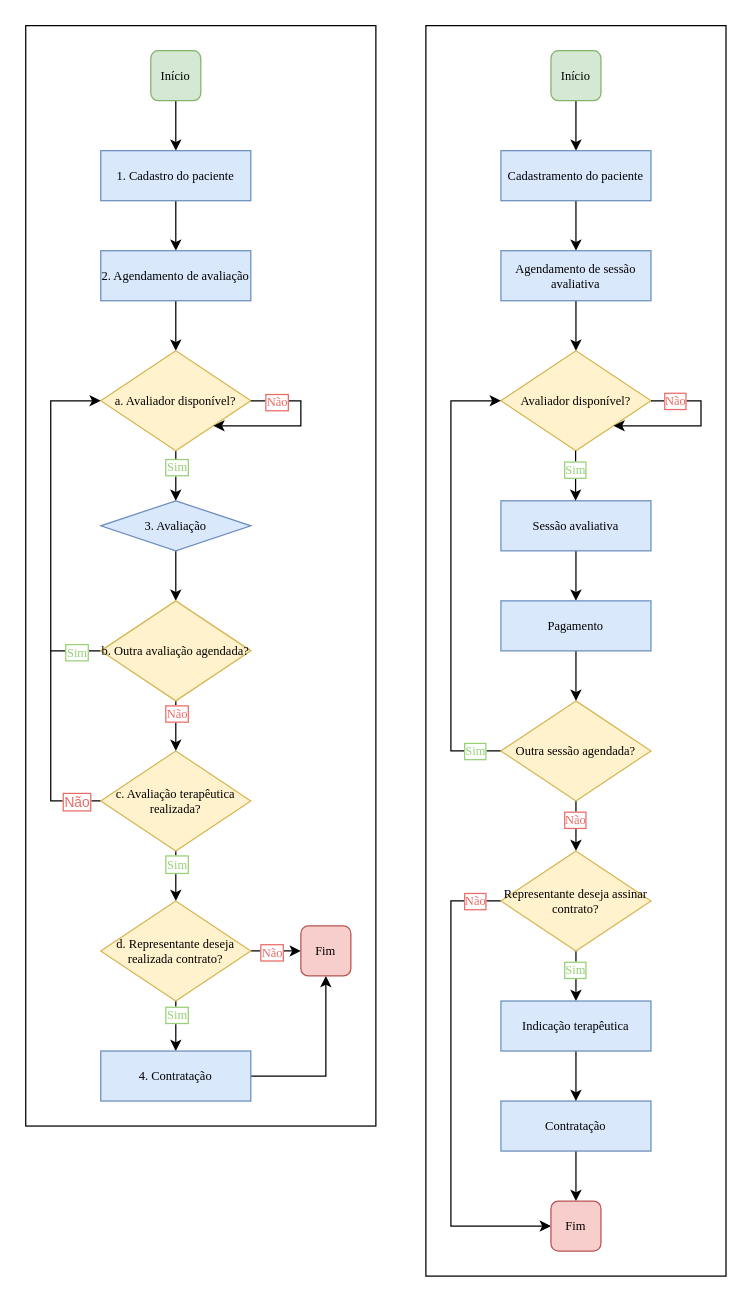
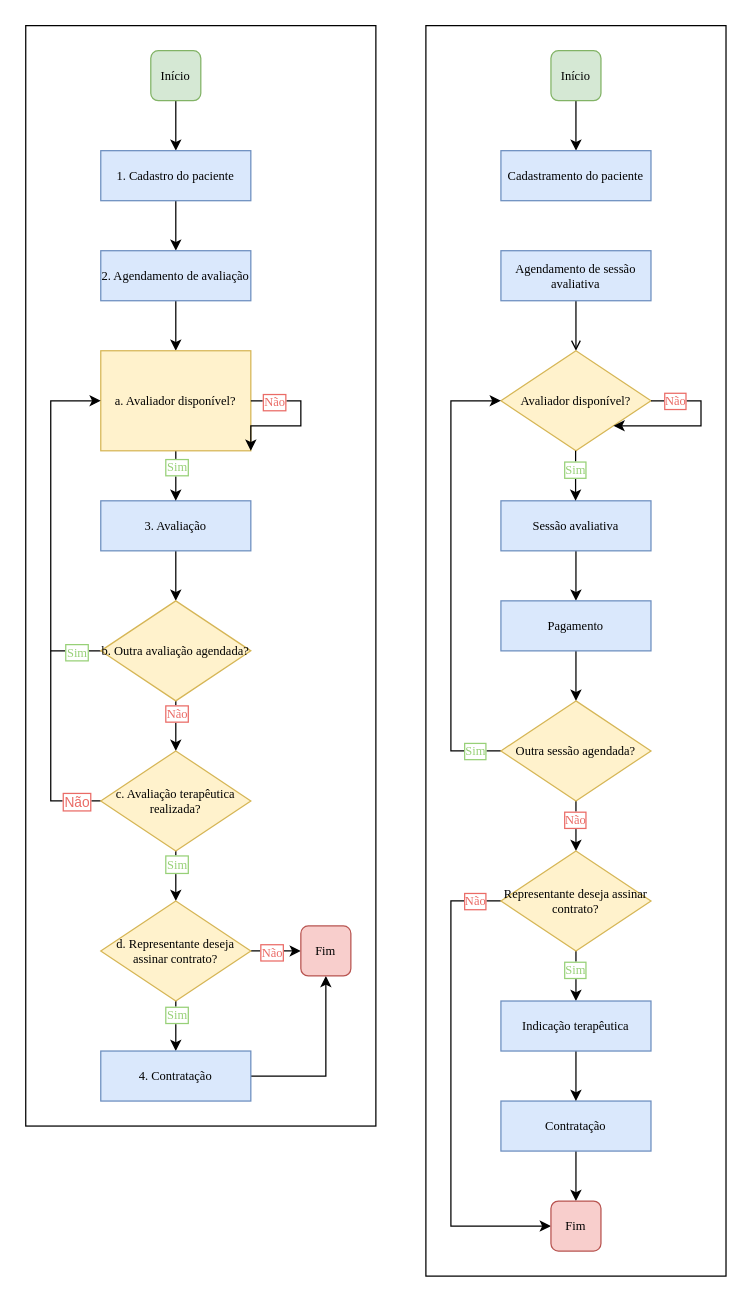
- <mxCell id="37" value="" style="edgeStyle=orthogonalEdgeStyle;rounded=0;orthogonalLoop=1;jettySize=auto;html=1;" parent="1" source="38" target="40" edge="1"><mxGeometry relative="1" as="geometry" /></mxCell>
- <mxCell id="39" value="" style="edgeStyle=orthogonalEdgeStyle;rounded=0;orthogonalLoop=1;jettySize=auto;html=1;" parent="1" source="40" target="41" edge="1"><mxGeometry relative="1" as="geometry" /></mxCell>
+ <mxCell id="39" value="" style="edgeStyle=orthogonalEdgeStyle;rounded=0;orthogonalLoop=1;jettySize=auto;html=1;endArrow=open;" parent="1" source="40" target="41" edge="1"><mxGeometry relative="1" as="geometry" /></mxCell>
- <mxCell id="14" value="a. Avaliador disponível?" style="rhombus;whiteSpace=wrap;html=1;fontSize=10;fontFamily=Tahoma;fillColor=#fff2cc;strokeColor=#d6b656;fontStyle=0" parent="1" vertex="1"><mxGeometry x="80" y="280" width="120" height="80" as="geometry" /></mxCell>
+ <mxCell id="14" value="a. Avaliador disponível?" style="whiteSpace=wrap;html=1;fontSize=10;fontFamily=Tahoma;fillColor=#fff2cc;strokeColor=#d6b656;fontStyle=0;rounded=0;" parent="1" vertex="1"><mxGeometry x="80" y="280" width="120" height="80" as="geometry" /></mxCell>
- <mxCell id="11" value="3. Avaliação" style="rhombus;whiteSpace=wrap;html=1;fontFamily=Tahoma;fontSize=10;fillColor=#dae8fc;strokeColor=#6c8ebf;fontStyle=0;" parent="1" vertex="1"><mxGeometry x="80" y="400" width="120" height="40" as="geometry" /></mxCell>
+ <mxCell id="11" value="3. Avaliação" style="rounded=0;whiteSpace=wrap;html=1;fontFamily=Tahoma;fontSize=10;fillColor=#dae8fc;strokeColor=#6c8ebf;fontStyle=0" parent="1" vertex="1"><mxGeometry x="80" y="400" width="120" height="40" as="geometry" /></mxCell>
- <mxCell id="31" value="d. Representante deseja realizada contrato?" style="rhombus;whiteSpace=wrap;html=1;fontSize=10;fontFamily=Tahoma;fillColor=#fff2cc;strokeColor=#d6b656;fontStyle=0" parent="1" vertex="1"><mxGeometry x="80" y="720" width="120" height="80" as="geometry" /></mxCell>
+ <mxCell id="31" value="d. Representante deseja assinar contrato?" style="rhombus;whiteSpace=wrap;html=1;fontSize=10;fontFamily=Tahoma;fillColor=#fff2cc;strokeColor=#d6b656;fontStyle=0" parent="1" vertex="1"><mxGeometry x="80" y="720" width="120" height="80" as="geometry" /></mxCell>
